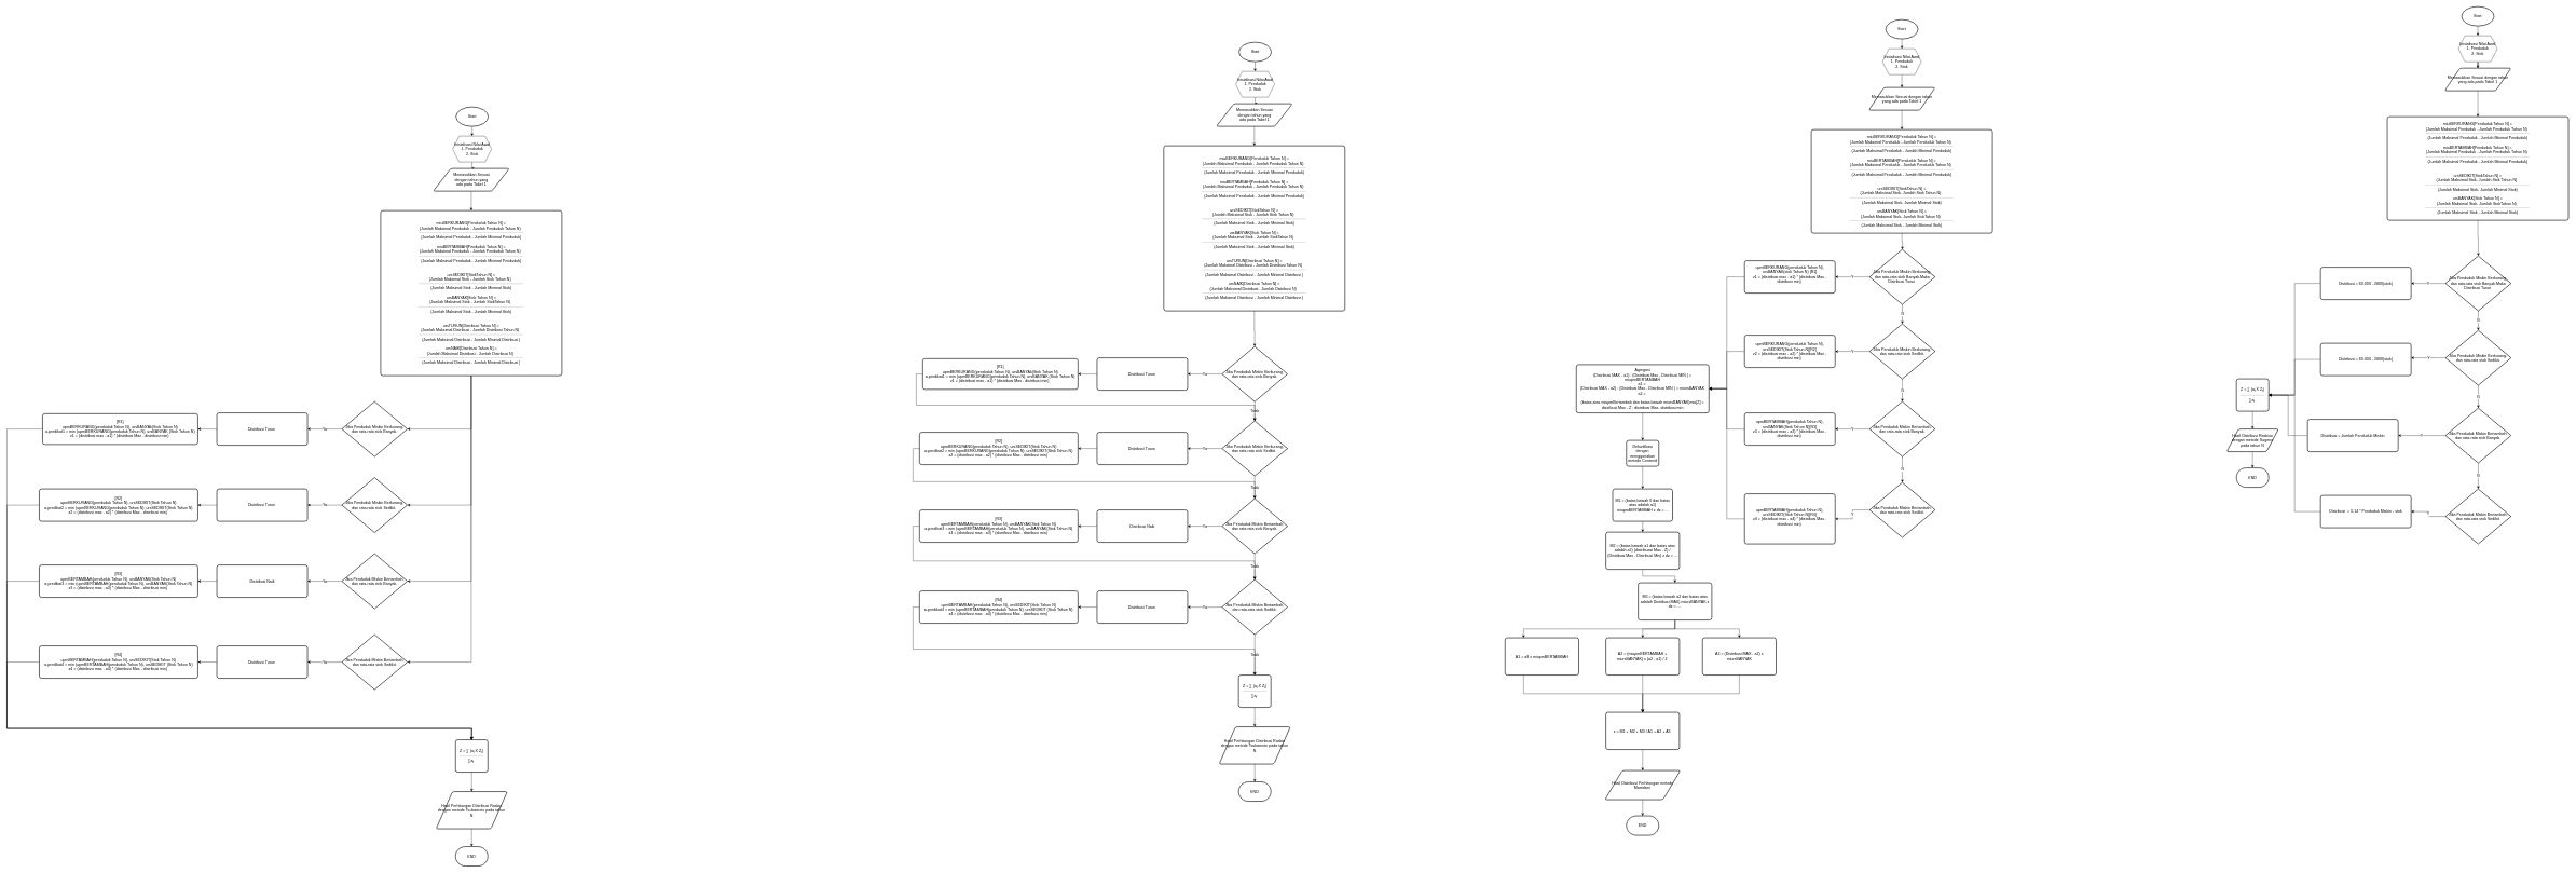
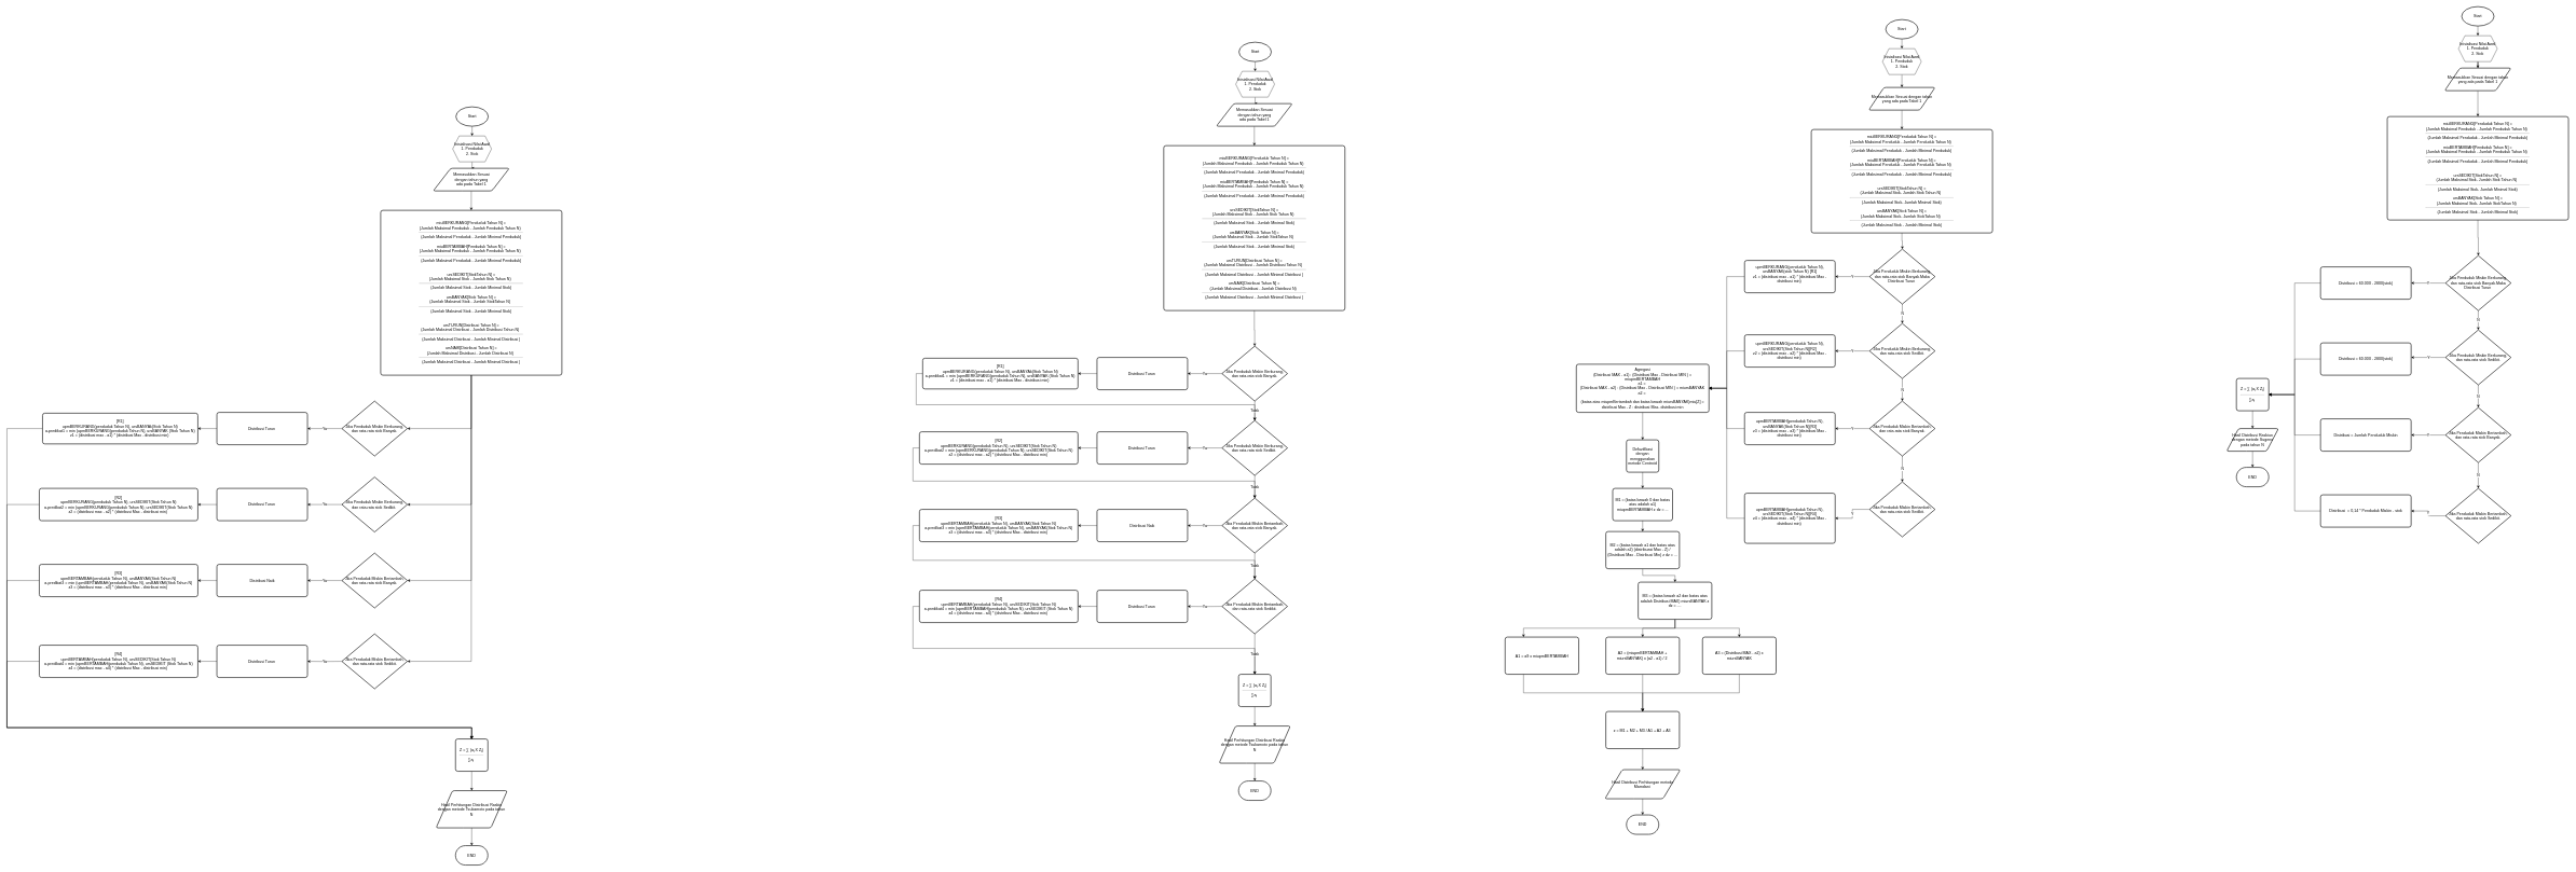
- <mxCell id="106" value="Distribusi = Jumlah Penduduk Miskin" style="rounded=1;whiteSpace=wrap;html=1;absoluteArcSize=1;arcSize=14;strokeWidth=2;fontSize=12;" parent="1" vertex="1"><mxGeometry x="7130" y="1295" width="280" height="100" as="geometry" /></mxCell>
+ <mxCell id="106" value="Distribusi = Jumlah Penduduk Miskin" style="rounded=1;whiteSpace=wrap;html=1;absoluteArcSize=1;arcSize=14;strokeWidth=2;fontSize=12;" parent="1" vertex="1"><mxGeometry x="7170" y="1295" width="280" height="100" as="geometry" /></mxCell>
- <mxCell id="65" value="Defuzifikasi dengan menggunakan metode Centroid" style="rounded=1;whiteSpace=wrap;html=1;absoluteArcSize=1;arcSize=14;strokeWidth=2;fontSize=12;verticalAlign=middle;" parent="1" vertex="1"><mxGeometry x="5025" y="1360" width="100" height="80" as="geometry" /></mxCell>
+ <mxCell id="65" value="Defuzifikasi dengan menggunakan metode Centroid" style="rounded=1;whiteSpace=wrap;html=1;absoluteArcSize=1;arcSize=14;strokeWidth=2;fontSize=12;verticalAlign=middle;" parent="1" vertex="1"><mxGeometry x="5025" y="1360" width="100" height="100" as="geometry" /></mxCell>
